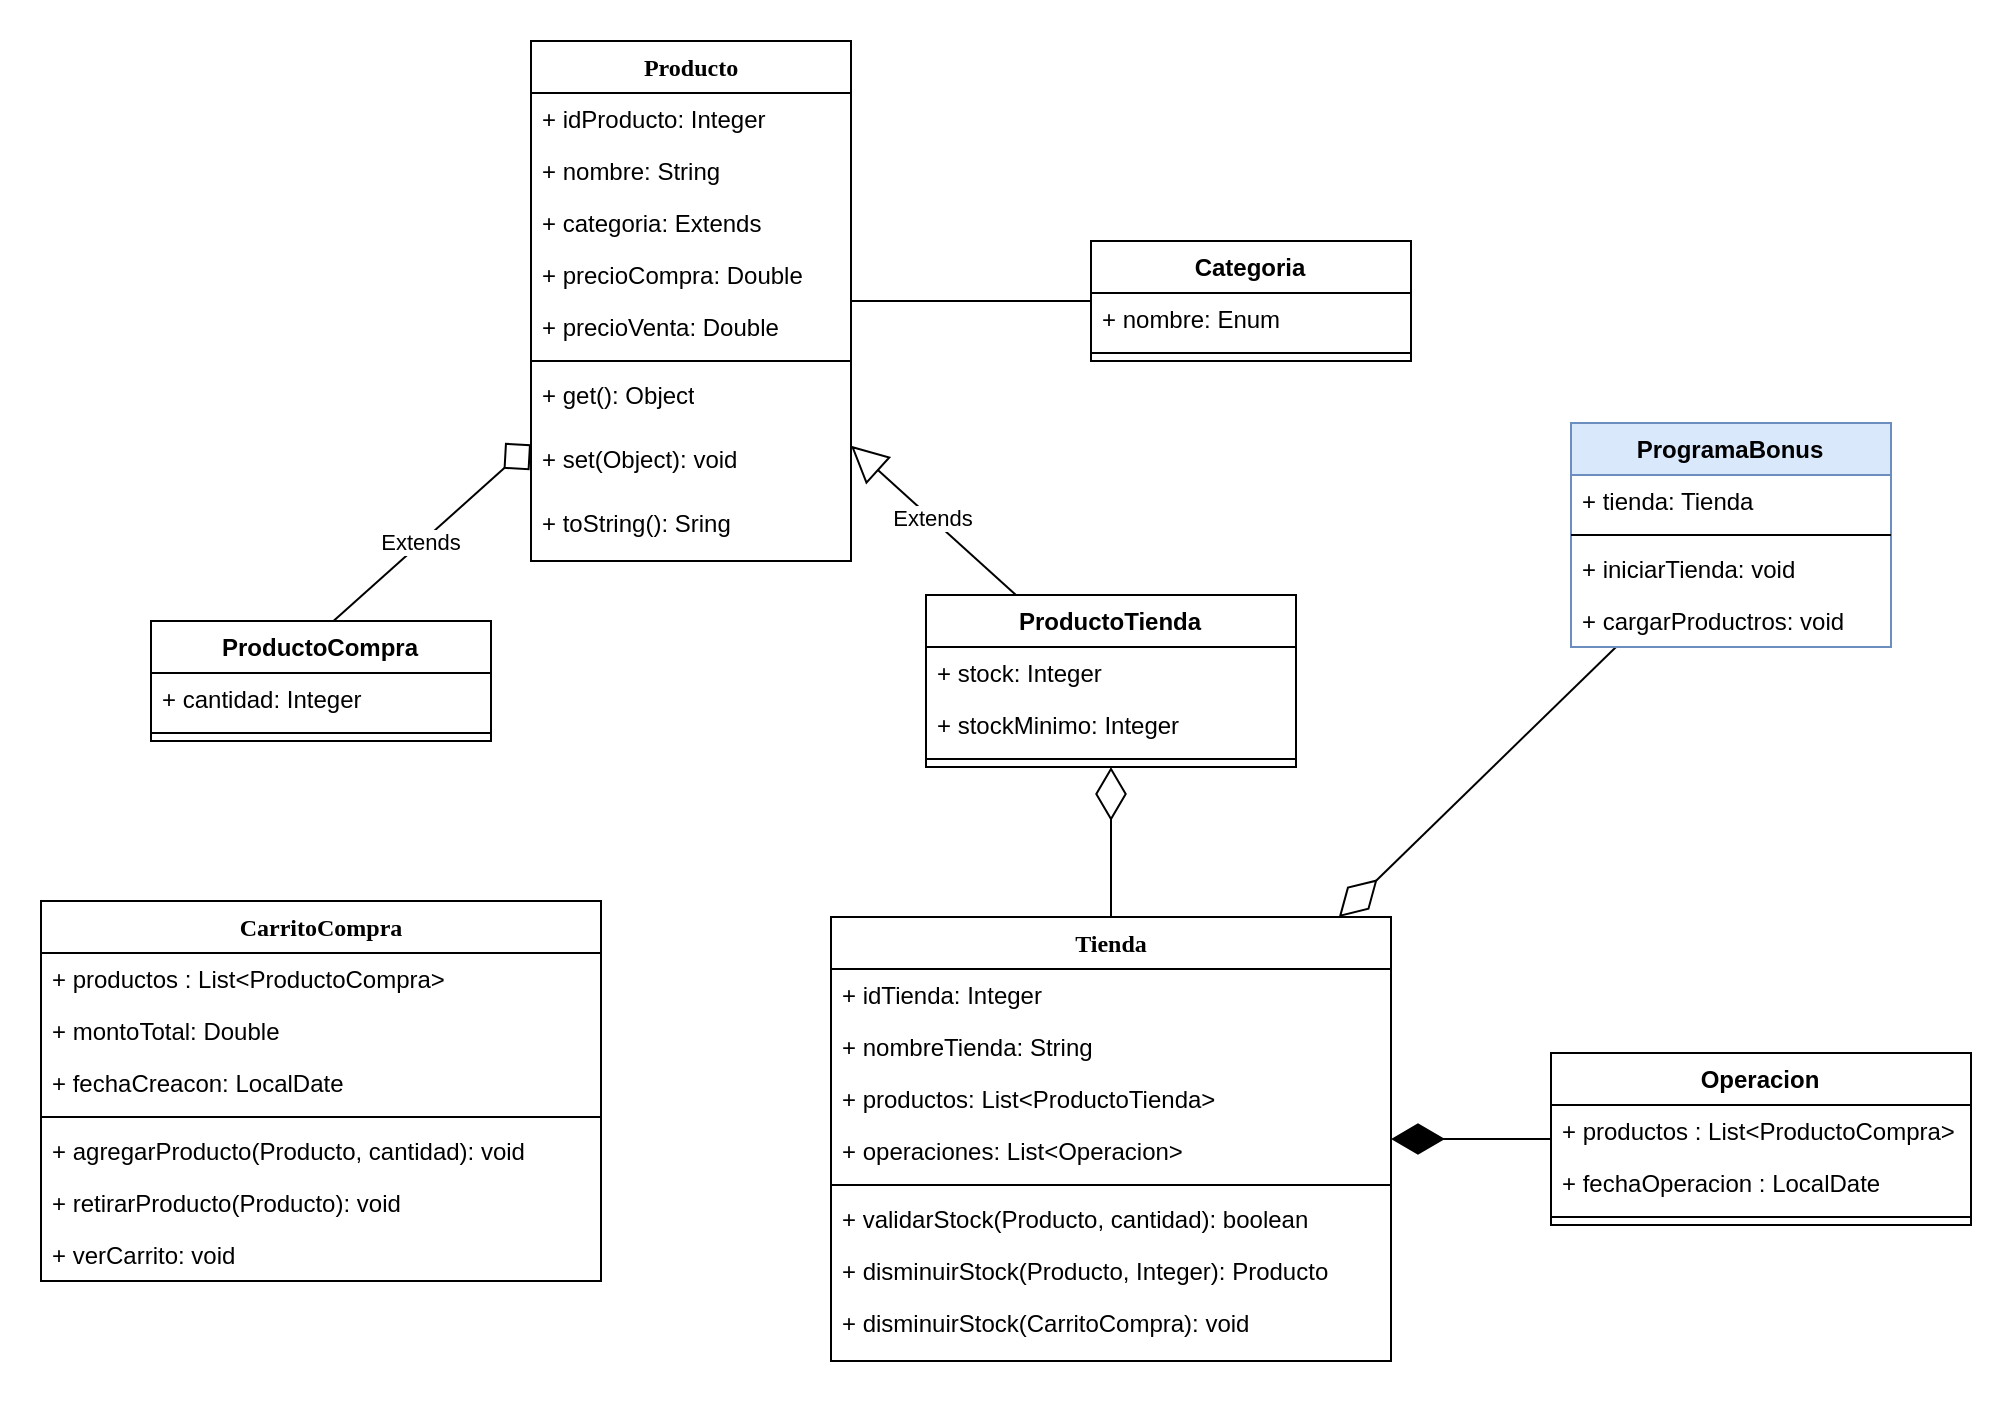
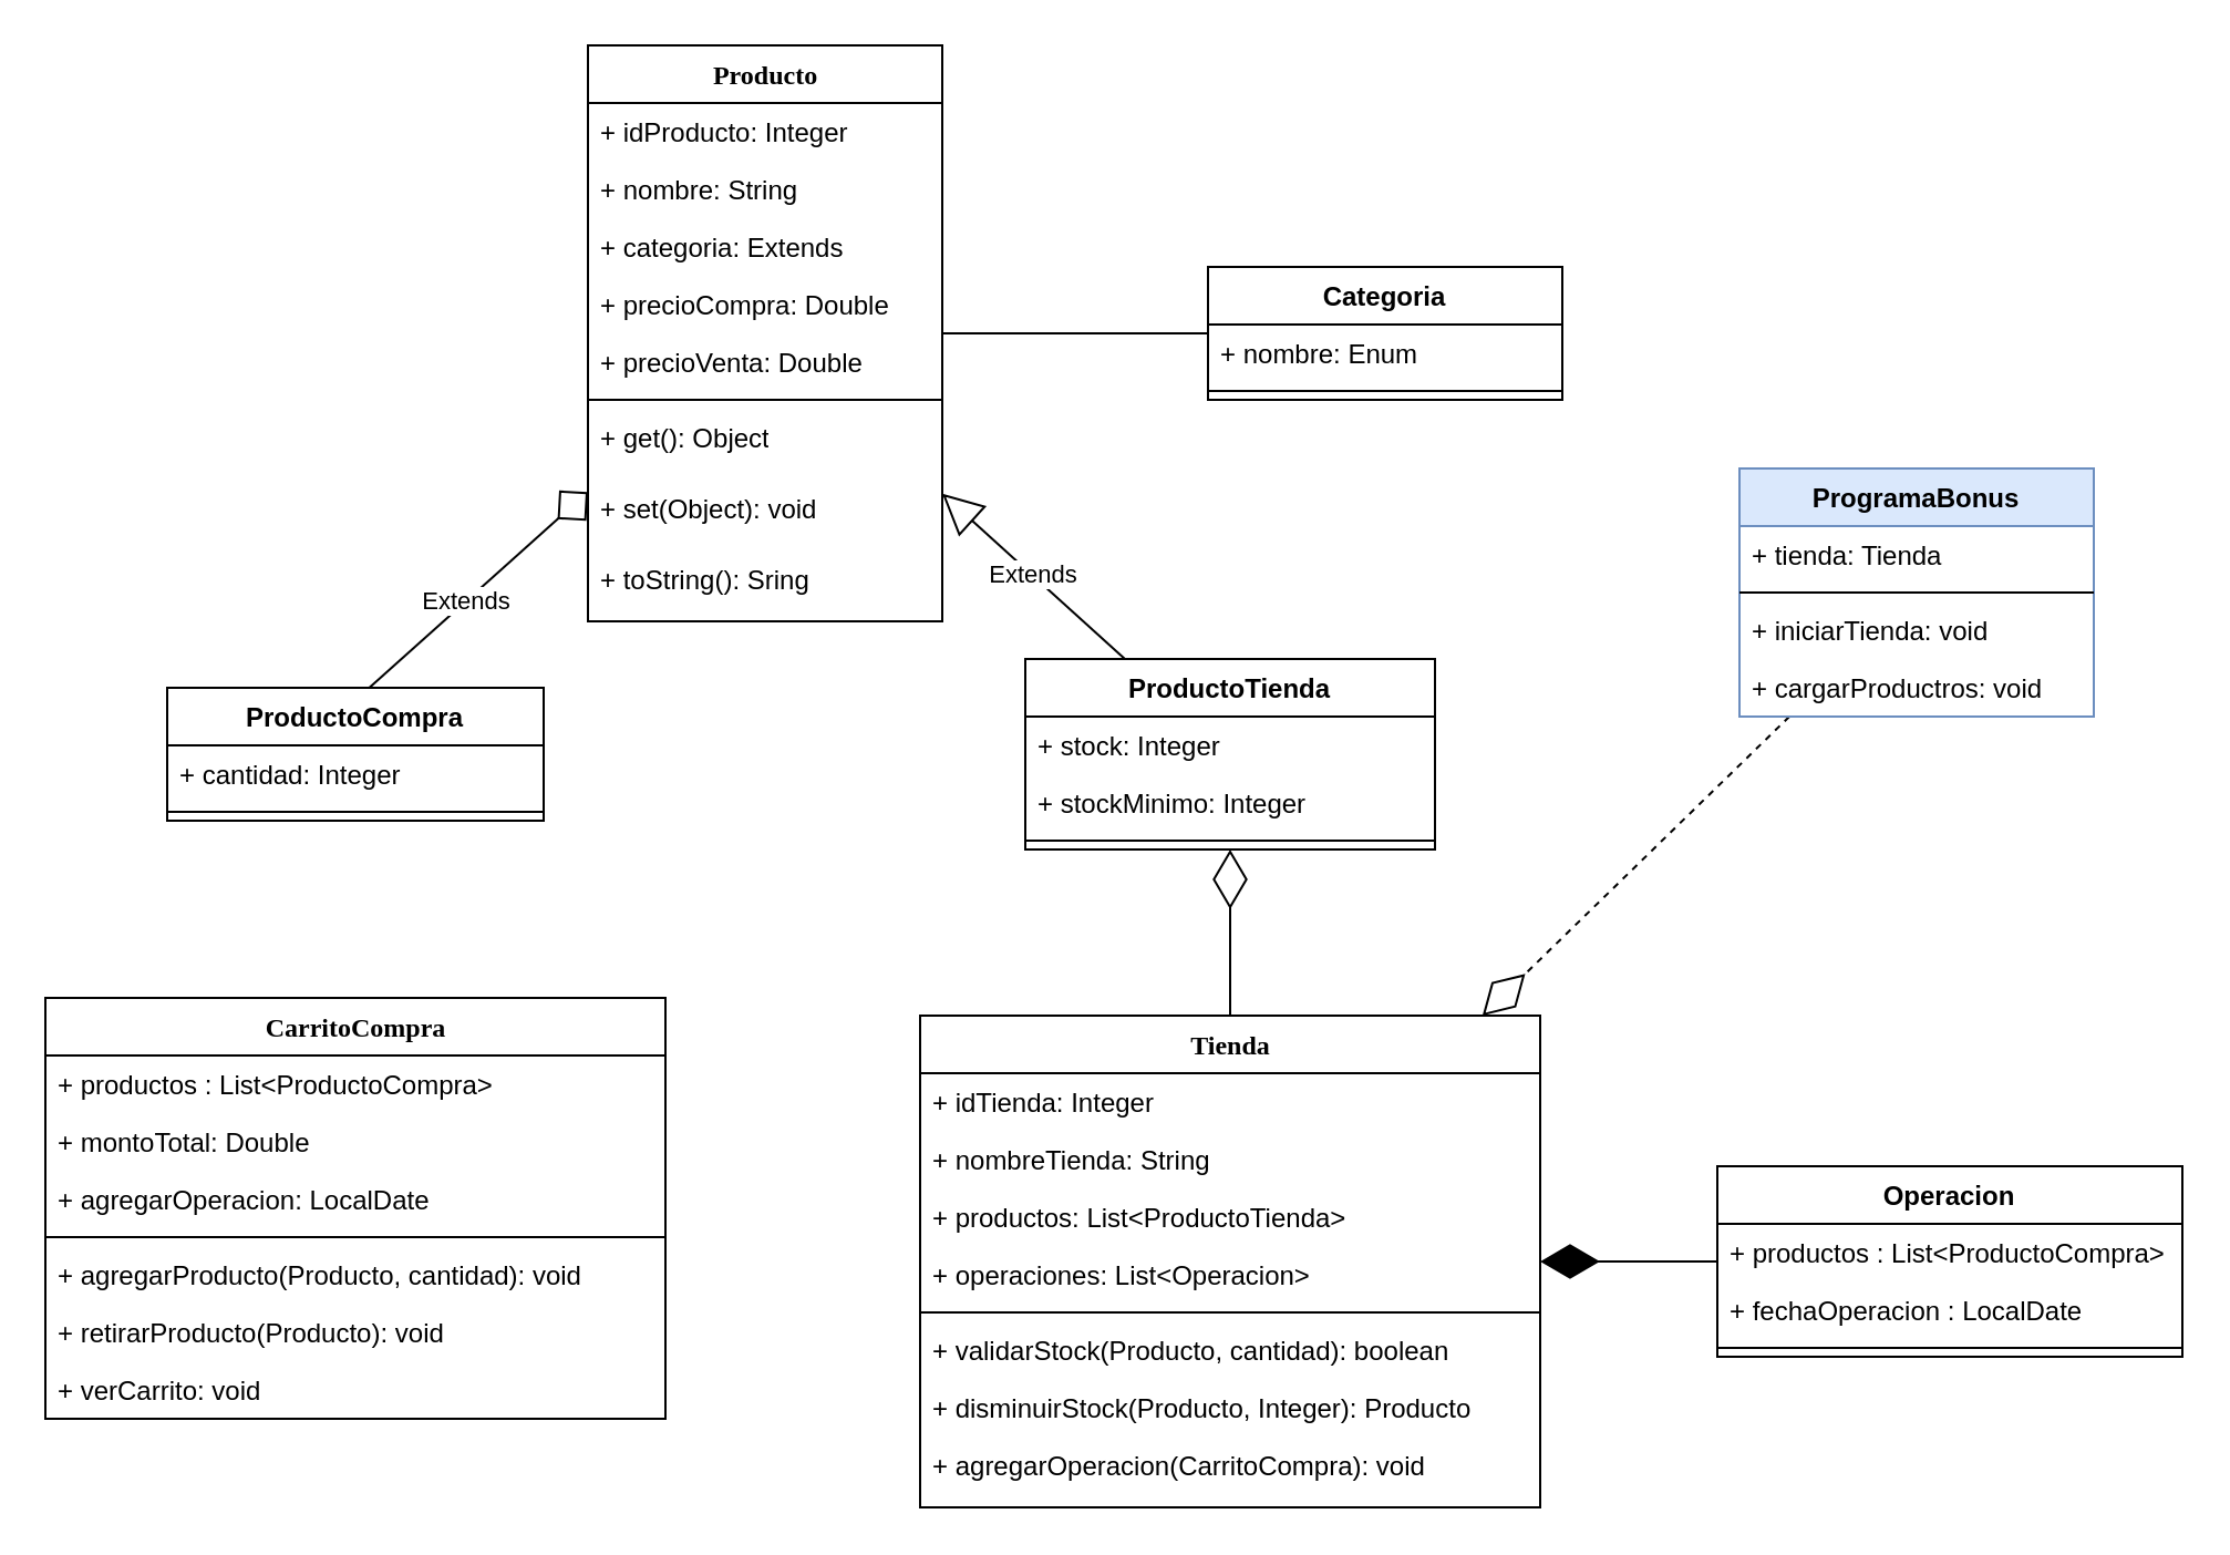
- <mxCell id="50" value="" style="endArrow=diamondThin;endFill=0;endSize=24;html=1;" edge="1" parent="1" source="51" target="30"><mxGeometry width="160" relative="1" as="geometry"><mxPoint x="715" y="400" as="sourcePoint" /><mxPoint x="875" y="400" as="targetPoint" /></mxGeometry></mxCell>
+ <mxCell id="50" value="" style="endArrow=diamondThin;endFill=0;endSize=24;html=1;dashed=1;" edge="1" parent="1" source="51" target="30"><mxGeometry width="160" relative="1" as="geometry"><mxPoint x="715" y="400" as="sourcePoint" /><mxPoint x="875" y="400" as="targetPoint" /></mxGeometry></mxCell>
- <mxCell id="25" value="+ fechaCreacon: LocalDate" style="text;html=1;strokeColor=none;fillColor=none;align=left;verticalAlign=top;spacingLeft=4;spacingRight=4;whiteSpace=wrap;overflow=hidden;rotatable=0;points=[[0,0.5],[1,0.5]];portConstraint=eastwest;" vertex="1" parent="22"><mxGeometry y="78" width="280" height="26" as="geometry" /></mxCell>
+ <mxCell id="25" value="+ agregarOperacion: LocalDate" style="text;html=1;strokeColor=none;fillColor=none;align=left;verticalAlign=top;spacingLeft=4;spacingRight=4;whiteSpace=wrap;overflow=hidden;rotatable=0;points=[[0,0.5],[1,0.5]];portConstraint=eastwest;" vertex="1" parent="22"><mxGeometry y="78" width="280" height="26" as="geometry" /></mxCell>
- <mxCell id="38" value="+ disminuirStock(CarritoCompra): void" style="text;html=1;strokeColor=none;fillColor=none;align=left;verticalAlign=top;spacingLeft=4;spacingRight=4;whiteSpace=wrap;overflow=hidden;rotatable=0;points=[[0,0.5],[1,0.5]];portConstraint=eastwest;" vertex="1" parent="30"><mxGeometry y="190" width="280" height="26" as="geometry" /></mxCell>
+ <mxCell id="38" value="+ agregarOperacion(CarritoCompra): void" style="text;html=1;strokeColor=none;fillColor=none;align=left;verticalAlign=top;spacingLeft=4;spacingRight=4;whiteSpace=wrap;overflow=hidden;rotatable=0;points=[[0,0.5],[1,0.5]];portConstraint=eastwest;" vertex="1" parent="30"><mxGeometry y="190" width="280" height="26" as="geometry" /></mxCell>
